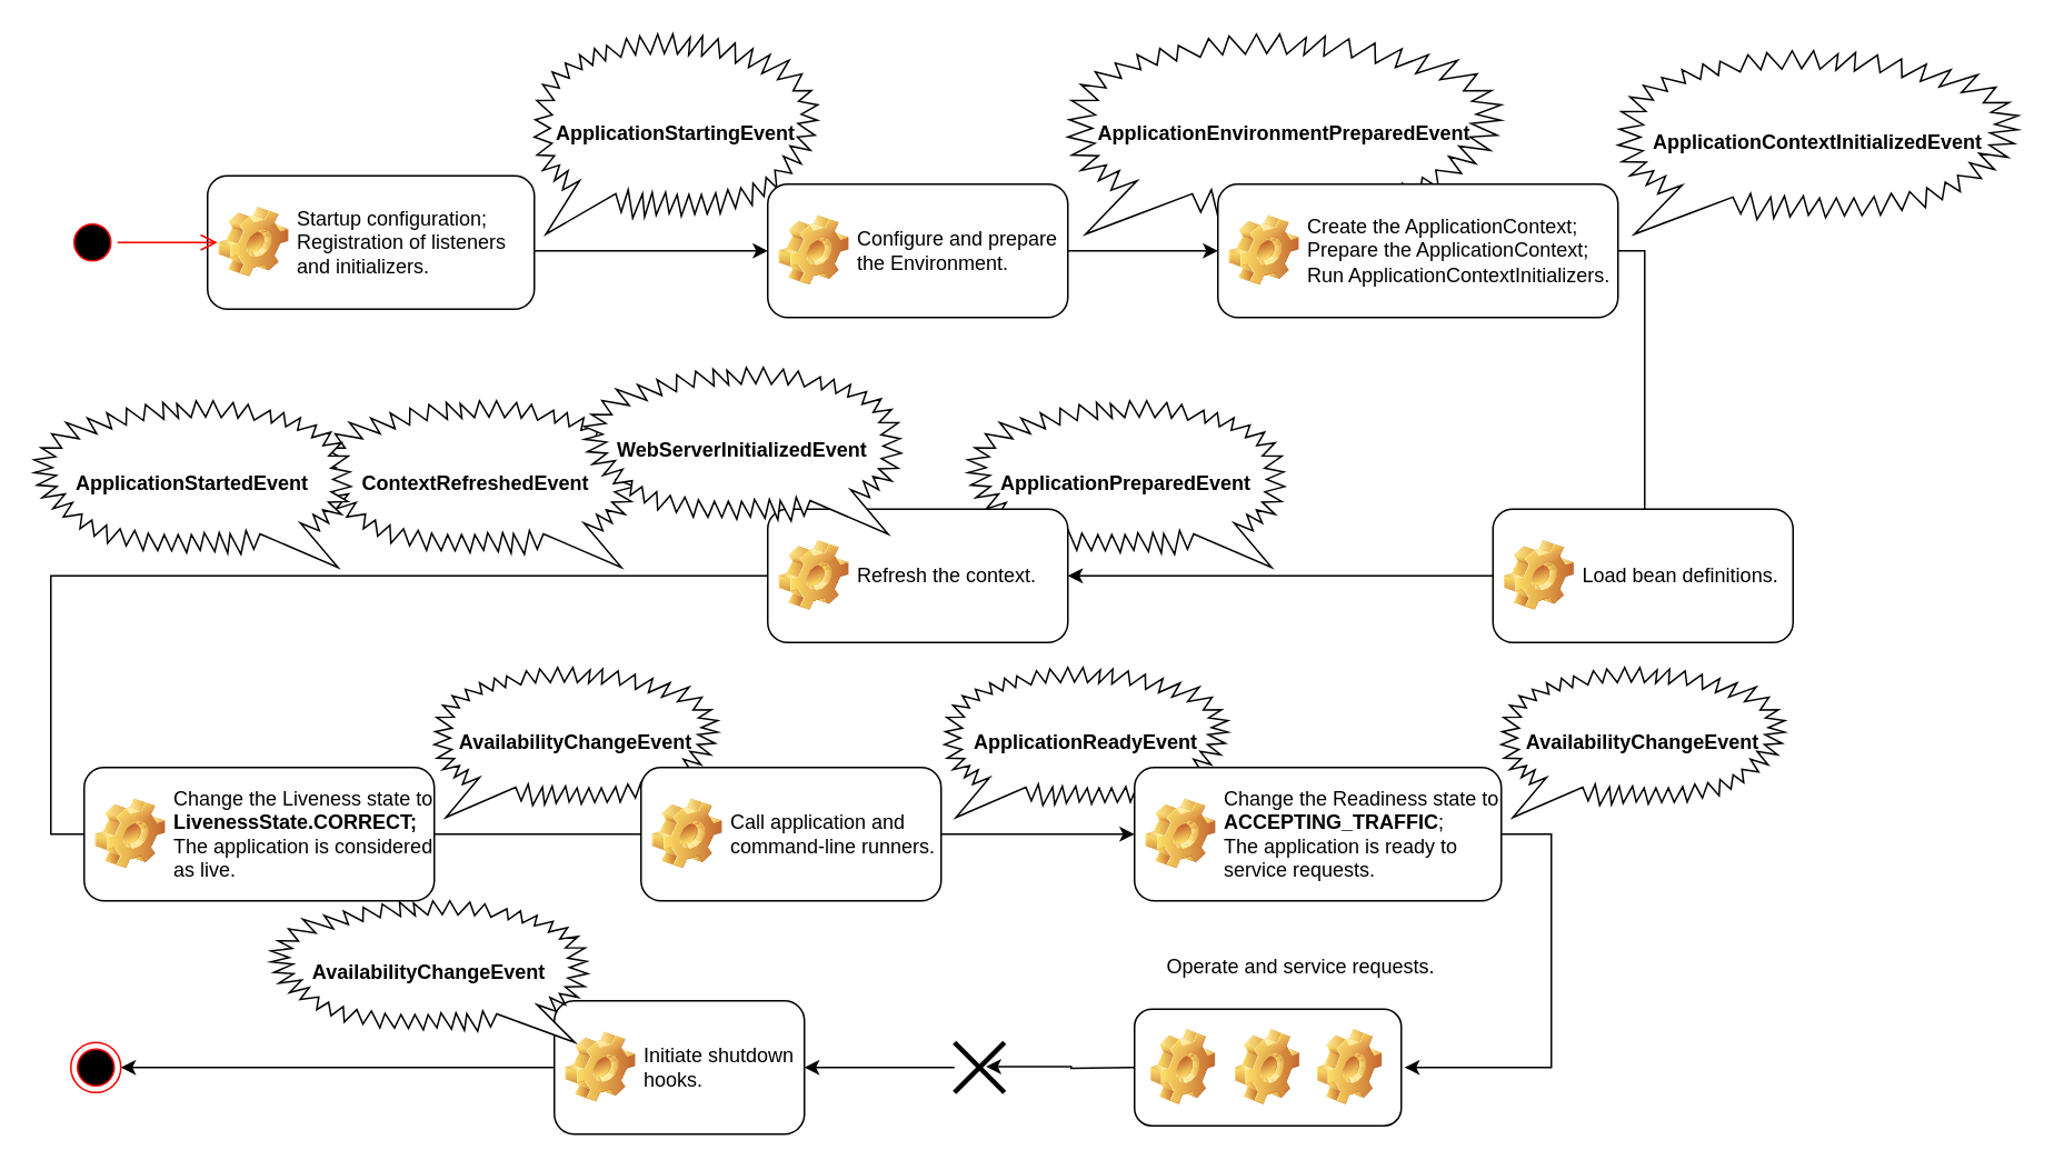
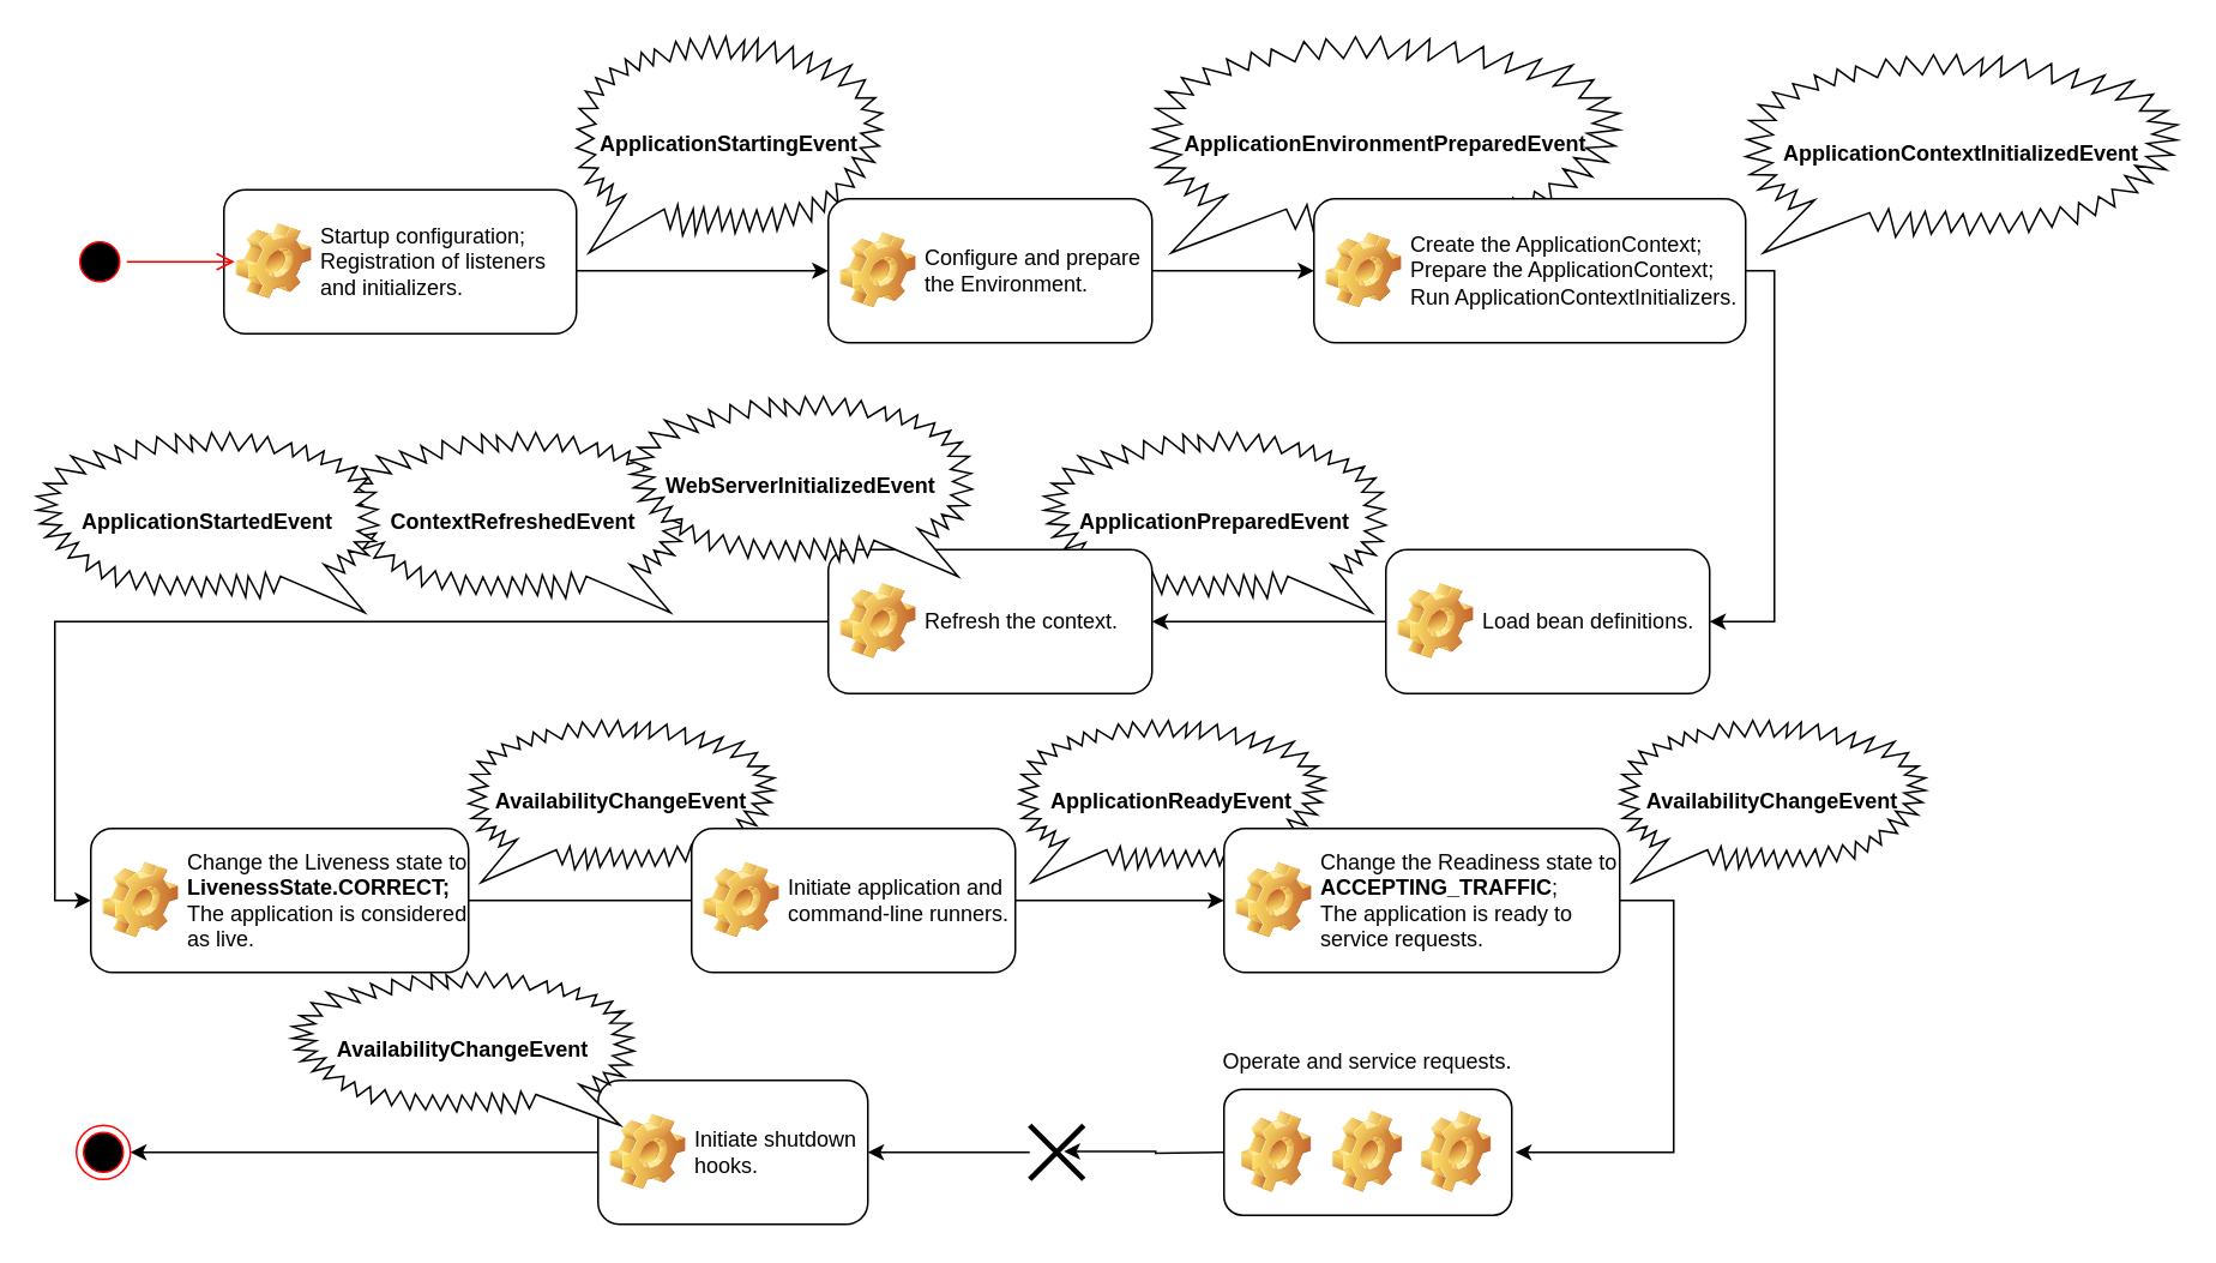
- <mxCell id="18" value="&lt;span style=&quot;font-weight: normal ; text-align: center&quot;&gt;Load bean definitions.&lt;br&gt;&lt;/span&gt;" style="label;whiteSpace=wrap;html=1;image=img/clipart/Gear_128x128.png" vertex="1" parent="1"><mxGeometry x="895" y="305" width="180" height="80" as="geometry" /></mxCell>
+ <mxCell id="18" value="&lt;span style=&quot;font-weight: normal ; text-align: center&quot;&gt;Load bean definitions.&lt;br&gt;&lt;/span&gt;" style="label;whiteSpace=wrap;html=1;image=img/clipart/Gear_128x128.png" vertex="1" parent="1"><mxGeometry x="770" y="305" width="180" height="80" as="geometry" /></mxCell>
- <mxCell id="15" style="edgeStyle=orthogonalEdgeStyle;rounded=0;orthogonalLoop=1;jettySize=auto;html=1;entryX=0;entryY=0.5;entryDx=0;entryDy=0;endArrow=none;" edge="1" parent="1" source="16" target="21"><mxGeometry relative="1" as="geometry"><mxPoint x="20" y="450" as="targetPoint" /></mxGeometry></mxCell>
+ <mxCell id="15" style="edgeStyle=orthogonalEdgeStyle;rounded=0;orthogonalLoop=1;jettySize=auto;html=1;entryX=0;entryY=0.5;entryDx=0;entryDy=0;" edge="1" parent="1" source="16" target="21"><mxGeometry relative="1" as="geometry"><mxPoint x="20" y="450" as="targetPoint" /></mxGeometry></mxCell>
- <mxCell id="25" value="&lt;span style=&quot;font-weight: normal&quot;&gt;Call application and command-line runners.&lt;/span&gt;" style="label;whiteSpace=wrap;html=1;image=img/clipart/Gear_128x128.png" vertex="1" parent="1"><mxGeometry x="384" y="460" width="180" height="80" as="geometry" /></mxCell>
+ <mxCell id="25" value="&lt;span style=&quot;font-weight: normal&quot;&gt;Initiate application and command-line runners.&lt;/span&gt;" style="label;whiteSpace=wrap;html=1;image=img/clipart/Gear_128x128.png" vertex="1" parent="1"><mxGeometry x="384" y="460" width="180" height="80" as="geometry" /></mxCell>
- <mxCell id="31" value="Operate and service requests." style="text;html=1;strokeColor=none;fillColor=none;align=center;verticalAlign=middle;whiteSpace=wrap;rounded=0;" vertex="1" parent="1"><mxGeometry x="697" y="564" width="166" height="31" as="geometry" /></mxCell>
+ <mxCell id="31" value="Operate and service requests." style="text;html=1;strokeColor=none;fillColor=none;align=center;verticalAlign=middle;whiteSpace=wrap;rounded=0;" vertex="1" parent="1"><mxGeometry x="677" y="574" width="166" height="31" as="geometry" /></mxCell>
